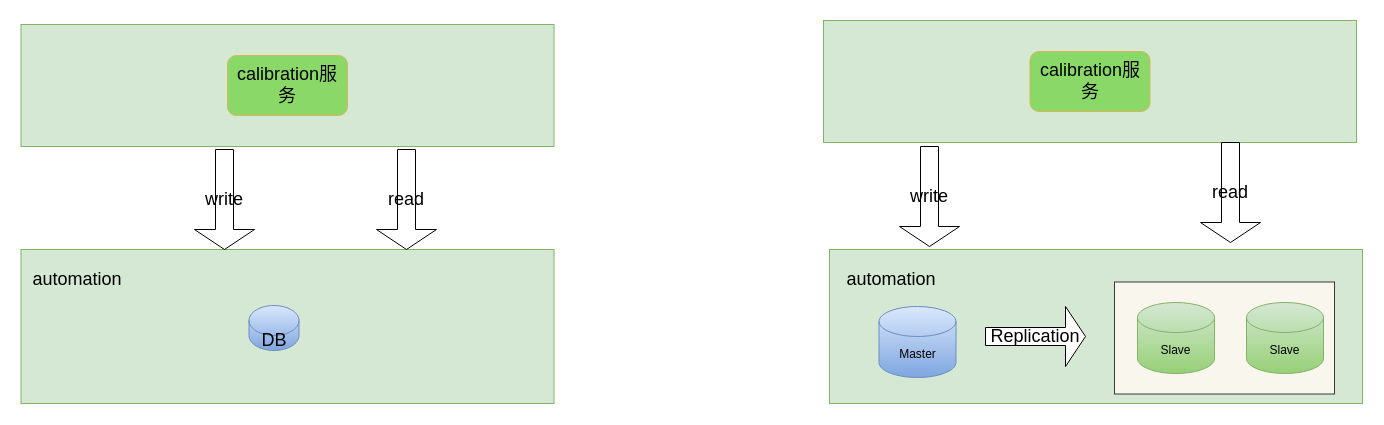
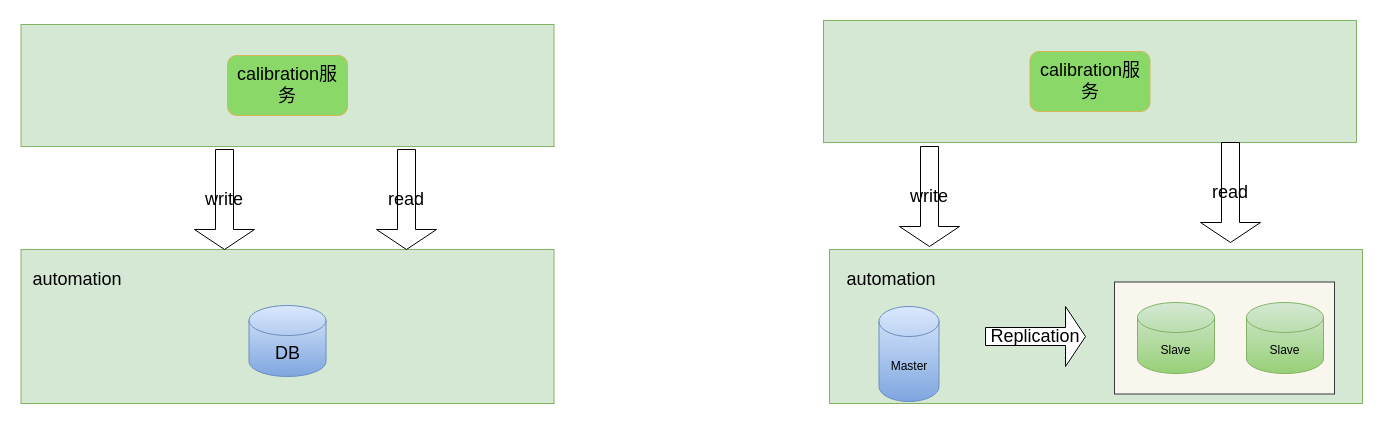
- <mxCell id="10" value="DB" style="shape=cylinder3;whiteSpace=wrap;html=1;boundedLbl=1;backgroundOutline=1;size=15;fillStyle=auto;fillColor=#dae8fc;gradientColor=#7ea6e0;strokeColor=#6c8ebf;fontSize=18;" vertex="1" parent="1"><mxGeometry x="248.5" y="305" width="50" height="45" as="geometry" /></mxCell>
+ <mxCell id="10" value="DB" style="shape=cylinder3;whiteSpace=wrap;html=1;boundedLbl=1;backgroundOutline=1;size=15;fillStyle=auto;fillColor=#dae8fc;gradientColor=#7ea6e0;strokeColor=#6c8ebf;fontSize=18;" vertex="1" parent="1"><mxGeometry x="248.5" y="305" width="77" height="71" as="geometry" /></mxCell>
- <mxCell id="6" value="Master" style="shape=cylinder3;whiteSpace=wrap;html=1;boundedLbl=1;backgroundOutline=1;size=15;fillStyle=auto;fillColor=#dae8fc;gradientColor=#7ea6e0;strokeColor=#6c8ebf;" vertex="1" parent="1"><mxGeometry x="878.5" y="306" width="77" height="71" as="geometry" /></mxCell>
+ <mxCell id="6" value="Master" style="shape=cylinder3;whiteSpace=wrap;html=1;boundedLbl=1;backgroundOutline=1;size=15;fillStyle=auto;fillColor=#dae8fc;gradientColor=#7ea6e0;strokeColor=#6c8ebf;" vertex="1" parent="1"><mxGeometry x="878.5" y="306" width="60" height="95" as="geometry" /></mxCell>
